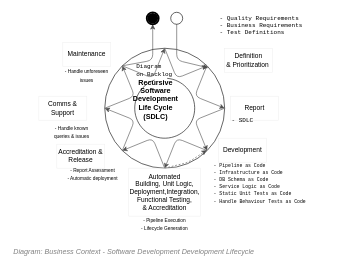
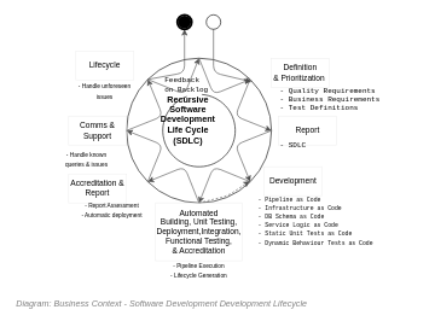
- <mxCell id="28" value="&lt;font style=&quot;font-size: 10px&quot;&gt;- Quality Requirements&lt;br&gt;- Business Requirements&lt;br&gt;- Test Definitions&lt;/font&gt;" style="text;html=1;strokeColor=none;fillColor=none;align=left;verticalAlign=middle;whiteSpace=wrap;rounded=0;labelBackgroundColor=none;fontFamily=Courier New;fontSize=10;fontColor=#000000;" vertex="1" parent="1"><mxGeometry x="364" y="32" width="150" height="20" as="geometry" /></mxCell>
+ <mxCell id="28" value="&lt;font style=&quot;font-size: 10px&quot;&gt;- Quality Requirements&lt;br&gt;- Business Requirements&lt;br&gt;- Test Definitions&lt;/font&gt;" style="text;html=1;strokeColor=none;fillColor=none;align=left;verticalAlign=middle;whiteSpace=wrap;rounded=0;labelBackgroundColor=none;fontFamily=Courier New;fontSize=10;fontColor=#000000;" vertex="1" parent="1"><mxGeometry x="384" y="127" width="150" height="20" as="geometry" /></mxCell>
- <mxCell id="7" value="Maintenance" style="text;html=1;strokeColor=#f0f0f0;fillColor=none;align=center;verticalAlign=middle;whiteSpace=wrap;rounded=0;labelBackgroundColor=none;fontFamily=Helvetica;fontSize=11;fontColor=#000000;arcSize=12;" vertex="1" parent="1"><mxGeometry x="104" y="70" width="80" height="40" as="geometry" /></mxCell>
+ <mxCell id="7" value="Lifecycle" style="text;html=1;strokeColor=#f0f0f0;fillColor=none;align=center;verticalAlign=middle;whiteSpace=wrap;rounded=0;labelBackgroundColor=none;fontFamily=Helvetica;fontSize=11;fontColor=#000000;arcSize=12;" vertex="1" parent="1"><mxGeometry x="104" y="70" width="80" height="40" as="geometry" /></mxCell>
- <mxCell id="8" value="Diagram&lt;br&gt;on Backlog" style="text;html=1;strokeColor=none;fillColor=none;align=left;verticalAlign=middle;whiteSpace=wrap;rounded=0;labelBackgroundColor=none;fontFamily=Courier New;fontSize=10;fontColor=#000000;" vertex="1" parent="1"><mxGeometry x="225" y="107" width="70" height="20" as="geometry" /></mxCell>
+ <mxCell id="8" value="Feedback&lt;br&gt;on Backlog" style="text;html=1;strokeColor=none;fillColor=none;align=left;verticalAlign=middle;whiteSpace=wrap;rounded=0;labelBackgroundColor=none;fontFamily=Courier New;fontSize=10;fontColor=#000000;" vertex="1" parent="1"><mxGeometry x="225" y="107" width="70" height="20" as="geometry" /></mxCell>
- <mxCell id="20" value="Comms &amp;amp;&lt;br&gt;Support" style="text;html=1;strokeColor=#f0f0f0;fillColor=none;align=center;verticalAlign=middle;whiteSpace=wrap;rounded=0;labelBackgroundColor=none;fontFamily=Helvetica;fontSize=11;fontColor=#000000;arcSize=12;" vertex="1" parent="1"><mxGeometry x="64" y="160" width="80" height="40" as="geometry" /></mxCell>
+ <mxCell id="20" value="Comms &amp;amp;&lt;br&gt;Support" style="text;html=1;strokeColor=#f0f0f0;fillColor=none;align=center;verticalAlign=middle;whiteSpace=wrap;rounded=0;labelBackgroundColor=none;fontFamily=Helvetica;fontSize=11;fontColor=#000000;arcSize=12;" vertex="1" parent="1"><mxGeometry x="94" y="160" width="80" height="40" as="geometry" /></mxCell>
- <mxCell id="6" value="Accreditation &amp;amp;&lt;br&gt;Release" style="text;html=1;strokeColor=#f0f0f0;fillColor=none;align=center;verticalAlign=middle;whiteSpace=wrap;rounded=0;labelBackgroundColor=none;fontFamily=Helvetica;fontSize=11;fontColor=#000000;arcSize=12;" vertex="1" parent="1"><mxGeometry x="94" y="240" width="80" height="40" as="geometry" /></mxCell>
+ <mxCell id="6" value="Accreditation &amp;amp;&lt;br&gt;Report" style="text;html=1;strokeColor=#f0f0f0;fillColor=none;align=center;verticalAlign=middle;whiteSpace=wrap;rounded=0;labelBackgroundColor=none;fontFamily=Helvetica;fontSize=11;fontColor=#000000;arcSize=12;" vertex="1" parent="1"><mxGeometry x="94" y="240" width="80" height="40" as="geometry" /></mxCell>
- <mxCell id="26" value="&lt;font style=&quot;font-size: 8px&quot;&gt;- Pipeline as Code&lt;br&gt;- Infrastructure as Code&lt;br&gt;- DB Schema as Code&lt;br&gt;- Service Logic as Code&lt;br&gt;- Static Unit Tests as Code&lt;br&gt;-&amp;nbsp;Handle Behaviour Tests as Code&lt;/font&gt;" style="text;html=1;strokeColor=none;fillColor=none;align=left;verticalAlign=middle;whiteSpace=wrap;rounded=0;labelBackgroundColor=none;fontFamily=Courier New;fontSize=10;fontColor=#000000;" vertex="1" parent="1"><mxGeometry x="354" y="270" width="180" height="70" as="geometry" /></mxCell>
+ <mxCell id="26" value="&lt;font style=&quot;font-size: 8px&quot;&gt;- Pipeline as Code&lt;br&gt;- Infrastructure as Code&lt;br&gt;- DB Schema as Code&lt;br&gt;- Service Logic as Code&lt;br&gt;- Static Unit Tests as Code&lt;br&gt;-&amp;nbsp;Dynamic Behaviour Tests as Code&lt;/font&gt;" style="text;html=1;strokeColor=none;fillColor=none;align=left;verticalAlign=middle;whiteSpace=wrap;rounded=0;labelBackgroundColor=none;fontFamily=Courier New;fontSize=10;fontColor=#000000;" vertex="1" parent="1"><mxGeometry x="354" y="270" width="180" height="70" as="geometry" /></mxCell>
- <mxCell id="27" value="Automated&lt;br style=&quot;font-size: 12px&quot;&gt;Building, Unit Logic,&lt;br style=&quot;font-size: 12px&quot;&gt;Deployment,Integration,&lt;br style=&quot;font-size: 12px&quot;&gt;Functional Testing,&lt;br style=&quot;font-size: 12px&quot;&gt;&amp;amp; Accreditation" style="text;html=1;strokeColor=#f0f0f0;fillColor=none;align=center;verticalAlign=middle;whiteSpace=wrap;rounded=0;labelBackgroundColor=none;fontFamily=Helvetica;fontSize=11;fontColor=#000000;arcSize=12;" vertex="1" parent="1"><mxGeometry x="214" y="280" width="120" height="80" as="geometry" /></mxCell>
+ <mxCell id="27" value="Automated&lt;br style=&quot;font-size: 12px&quot;&gt;Building, Unit Testing,&lt;br style=&quot;font-size: 12px&quot;&gt;Deployment,Integration,&lt;br style=&quot;font-size: 12px&quot;&gt;Functional Testing,&lt;br style=&quot;font-size: 12px&quot;&gt;&amp;amp; Accreditation" style="text;html=1;strokeColor=#f0f0f0;fillColor=none;align=center;verticalAlign=middle;whiteSpace=wrap;rounded=0;labelBackgroundColor=none;fontFamily=Helvetica;fontSize=11;fontColor=#000000;arcSize=12;" vertex="1" parent="1"><mxGeometry x="214" y="280" width="120" height="80" as="geometry" /></mxCell>
